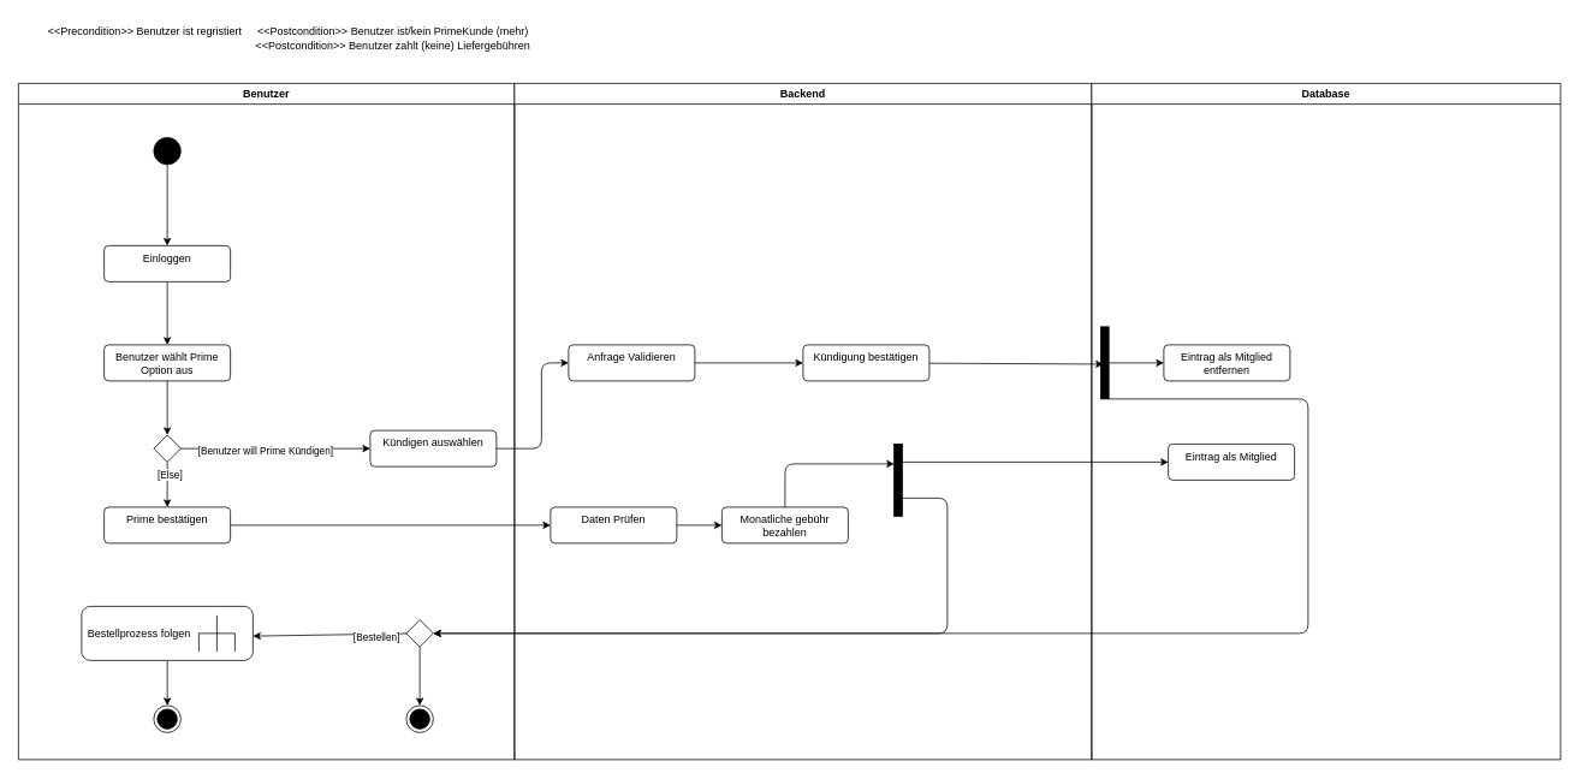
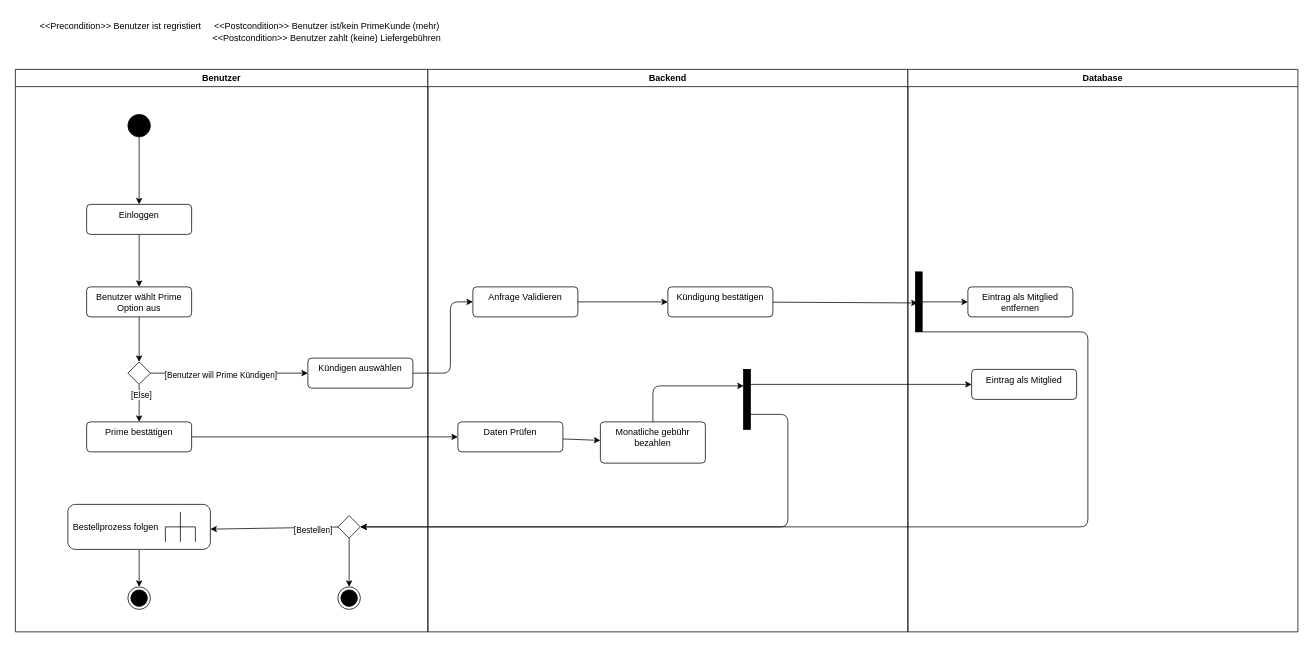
- <mxCell id="26" value="Monatliche gebühr bezahlen" style="html=1;align=center;verticalAlign=top;rounded=1;absoluteArcSize=1;arcSize=10;dashed=0;whiteSpace=wrap;" vertex="1" parent="25"><mxGeometry x="230" y="470" width="140" height="40" as="geometry" /></mxCell>
+ <mxCell id="26" value="Monatliche gebühr bezahlen" style="html=1;align=center;verticalAlign=top;rounded=1;absoluteArcSize=1;arcSize=10;dashed=0;whiteSpace=wrap;" vertex="1" parent="25"><mxGeometry x="230" y="470" width="140" height="55" as="geometry" /></mxCell>
